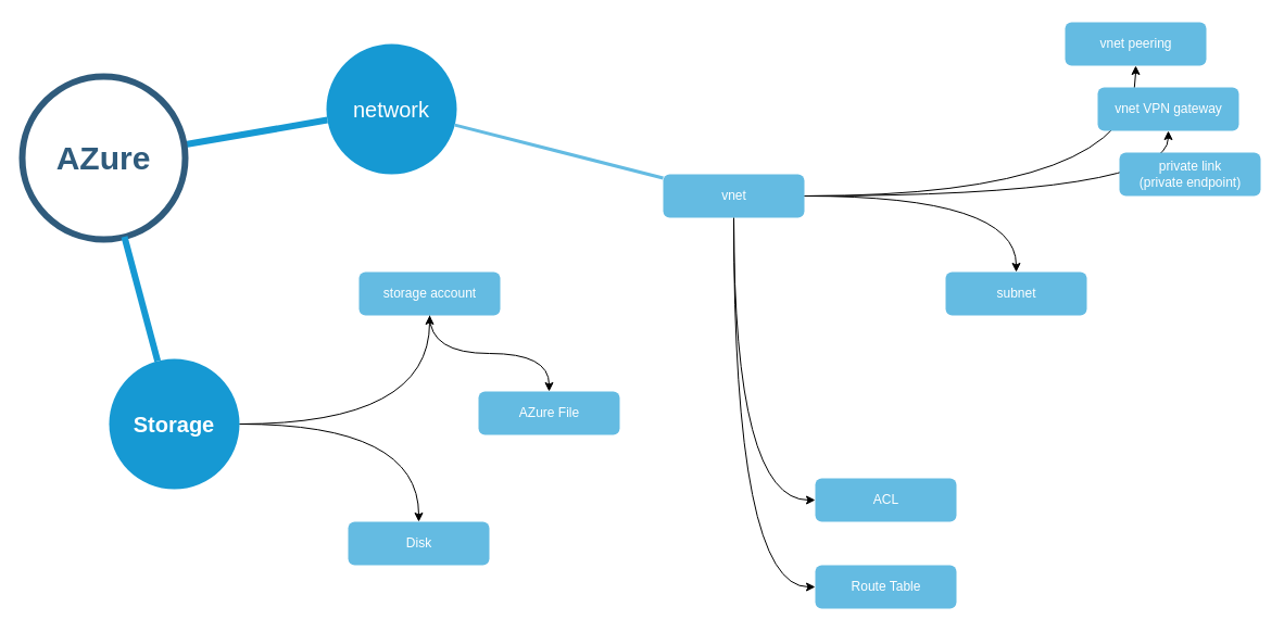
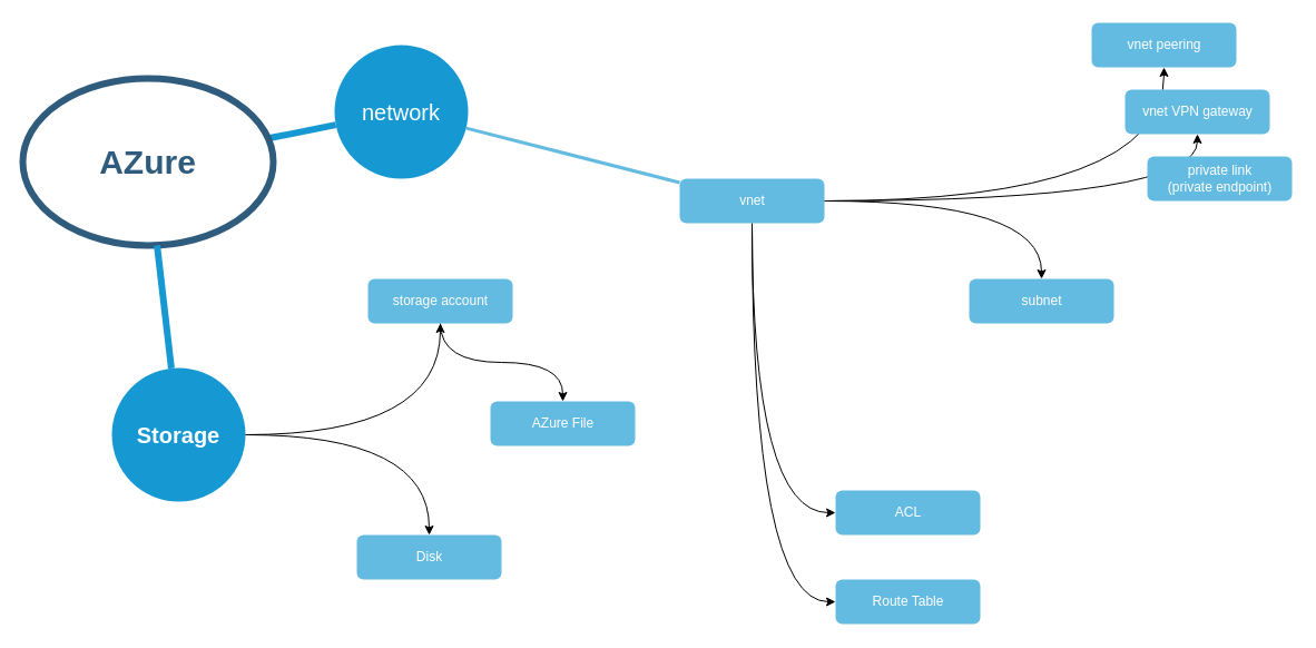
- <mxCell id="14" value="AZure" style="ellipse;whiteSpace=wrap;html=1;shadow=0;fontFamily=Helvetica;fontSize=30;fontColor=#2F5B7C;align=center;strokeColor=#2F5B7C;strokeWidth=6;fillColor=#FFFFFF;fontStyle=1;gradientColor=none;" parent="1" vertex="1"><mxGeometry x="20" y="70" width="150" height="150" as="geometry" /></mxCell>
+ <mxCell id="14" value="AZure" style="ellipse;whiteSpace=wrap;html=1;shadow=0;fontFamily=Helvetica;fontSize=30;fontColor=#2F5B7C;align=center;strokeColor=#2F5B7C;strokeWidth=6;fillColor=#FFFFFF;fontStyle=1;gradientColor=none;" parent="1" vertex="1"><mxGeometry x="20" y="70" width="225" height="150" as="geometry" /></mxCell>
